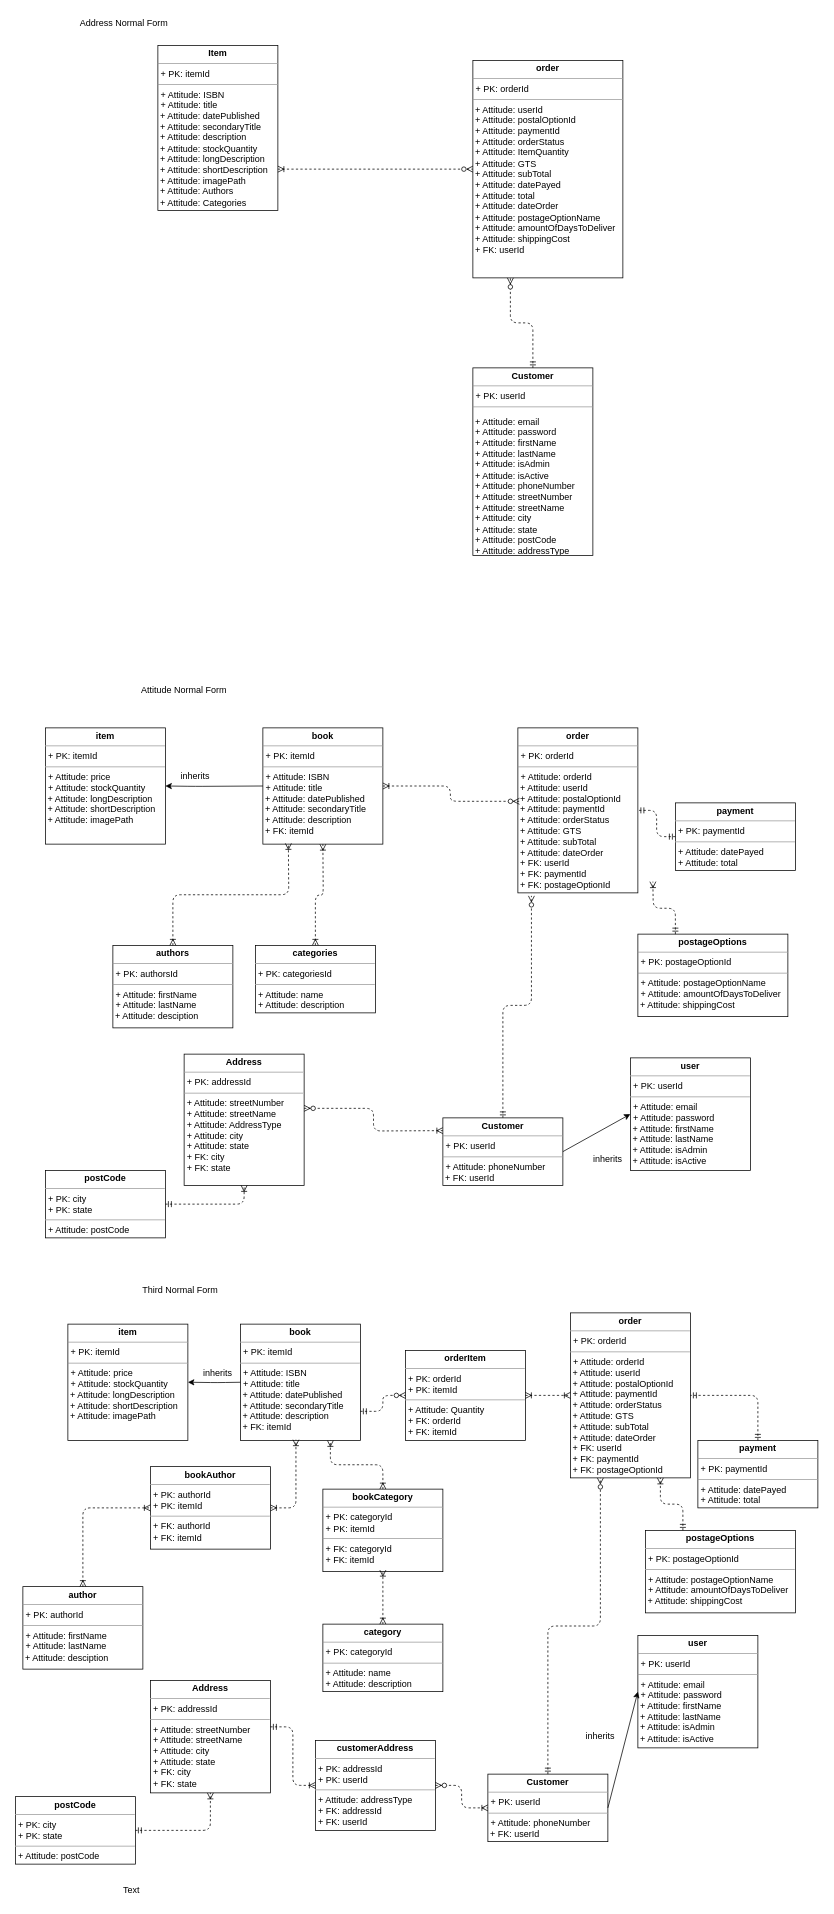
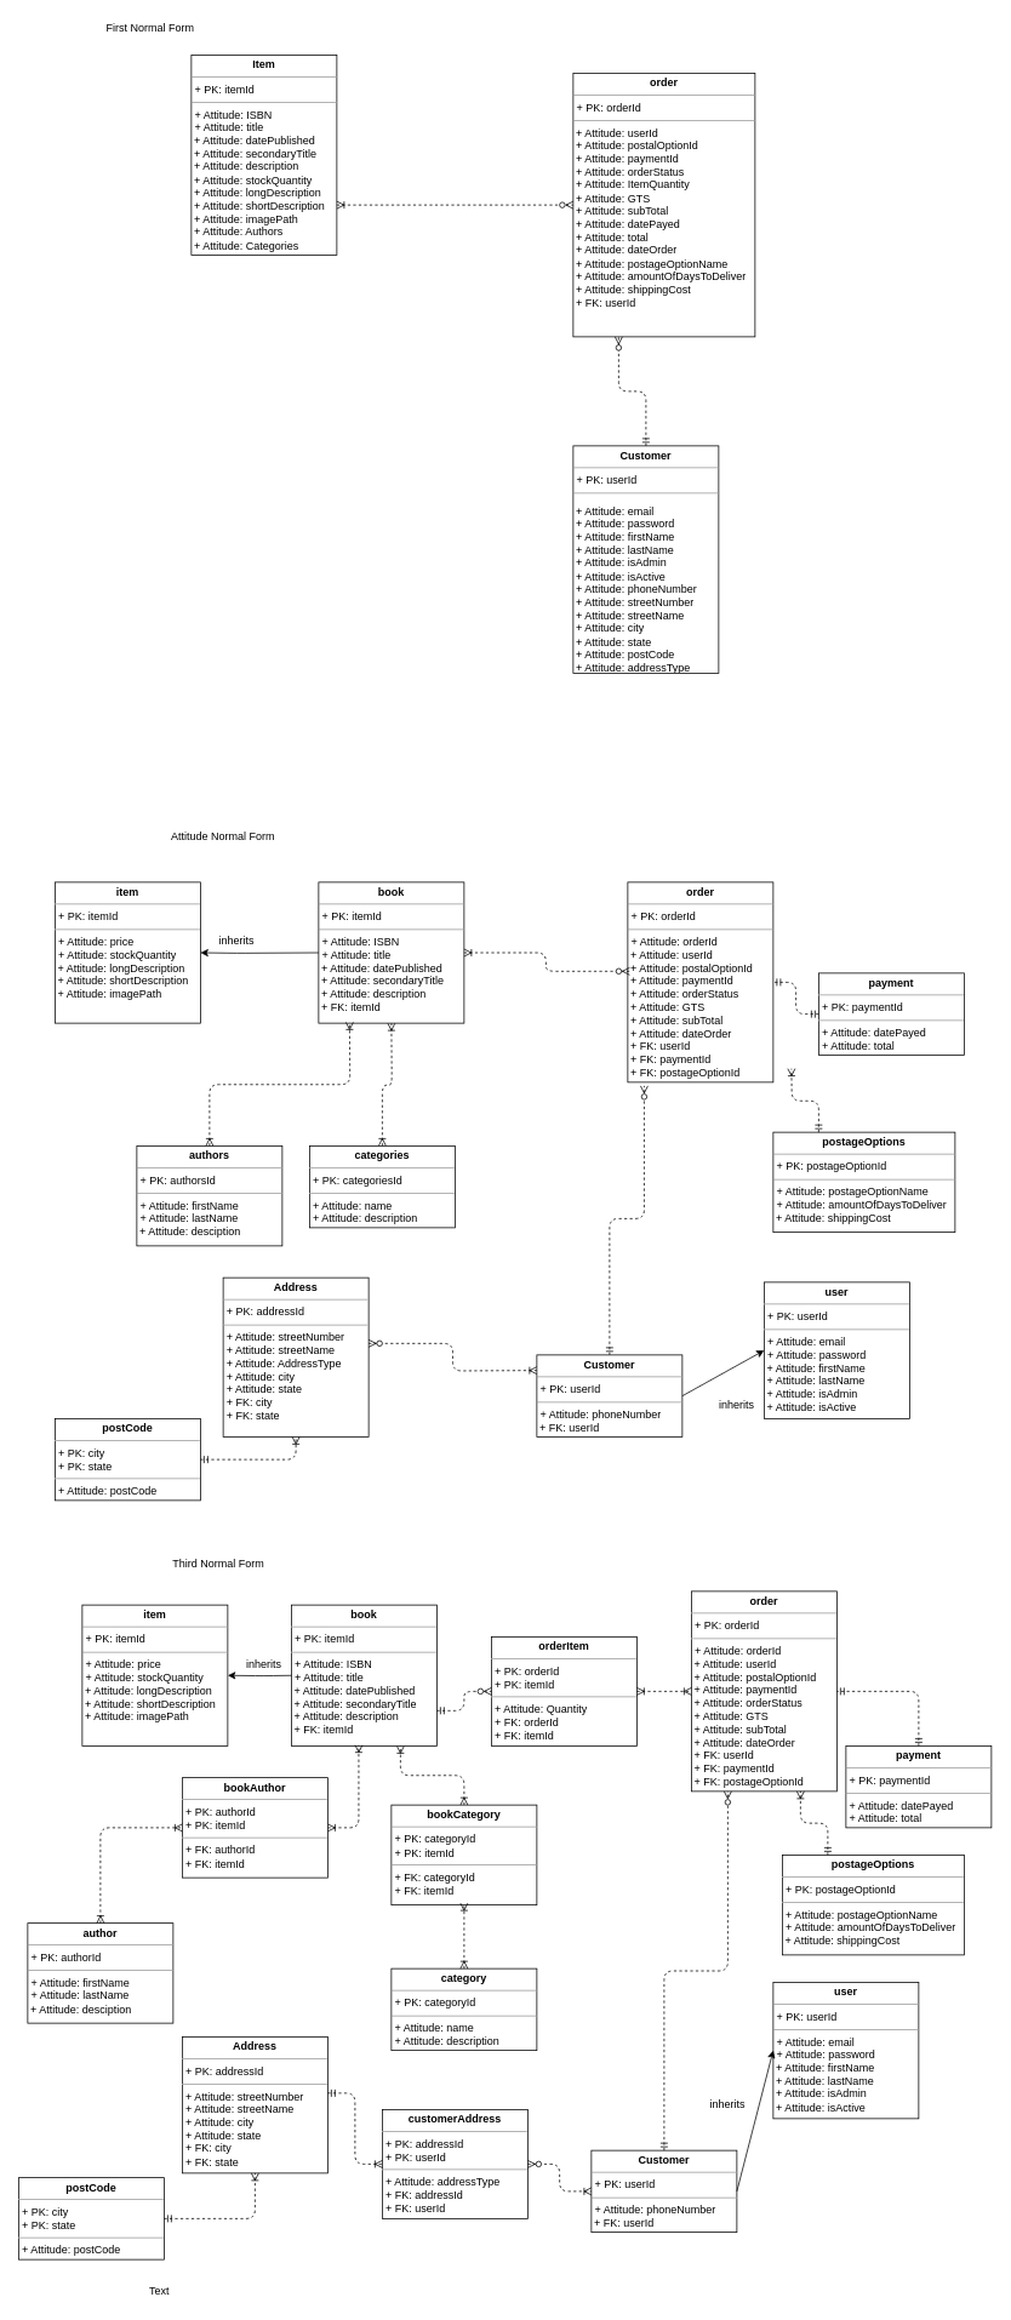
- <mxCell id="7" value="Address Normal Form" style="text;html=1;strokeColor=none;fillColor=none;align=center;verticalAlign=middle;whiteSpace=wrap;rounded=0;" vertex="1" parent="1"><mxGeometry x="60" y="20" width="210" height="20" as="geometry" /></mxCell>
+ <mxCell id="7" value="First Normal Form" style="text;html=1;strokeColor=none;fillColor=none;align=center;verticalAlign=middle;whiteSpace=wrap;rounded=0;" vertex="1" parent="1"><mxGeometry x="60" y="20" width="210" height="20" as="geometry" /></mxCell>
